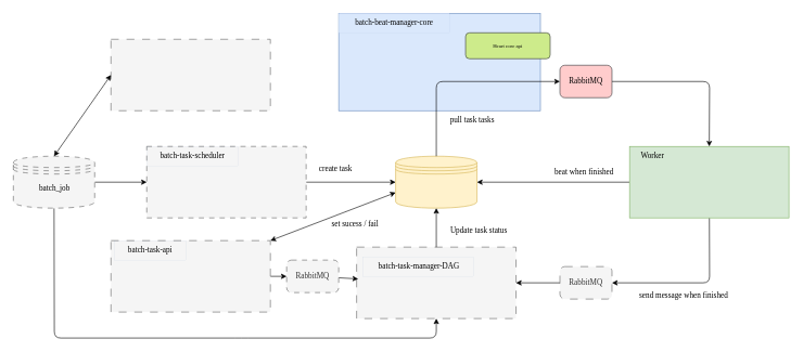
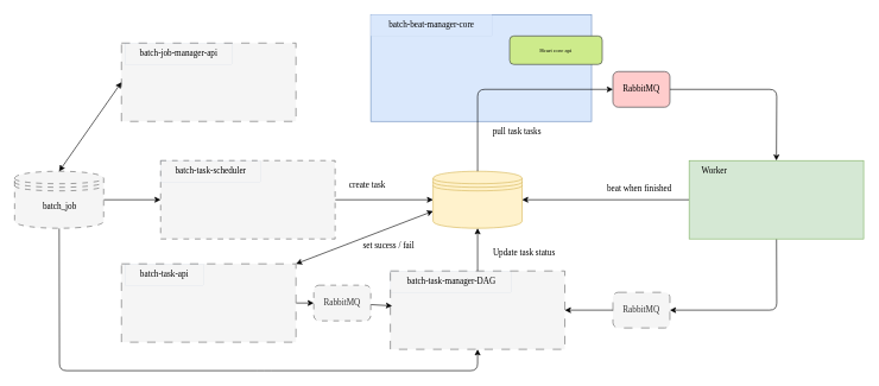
+ <mxCell id="37" value="&lt;font face=&quot;Comic Sans MS&quot;&gt;batch-job-manager-api&lt;/font&gt;" style="text;html=1;align=center;verticalAlign=middle;resizable=0;points=[];autosize=1;strokeColor=#6c8ebf;fillColor=none;strokeWidth=0;" parent="1" vertex="1"><mxGeometry x="175" y="60" width="150" height="30" as="geometry" /></mxCell>
- <mxCell id="11" value="&lt;font face=&quot;Comic Sans MS&quot;&gt;batch-task-manager-DAG&lt;/font&gt;" style="text;html=1;align=center;verticalAlign=middle;resizable=0;points=[];autosize=1;strokeColor=#6c8ebf;fillColor=none;strokeWidth=0;" parent="1" vertex="1"><mxGeometry x="557.5" y="395" width="170" height="30" as="geometry" /></mxCell>
+ <mxCell id="11" value="&lt;font face=&quot;Comic Sans MS&quot;&gt;batch-task-manager-DAG&lt;/font&gt;" style="text;html=1;align=center;verticalAlign=middle;resizable=0;points=[];autosize=1;strokeColor=#6c8ebf;fillColor=none;strokeWidth=0;" parent="1" vertex="1"><mxGeometry x="547.5" y="380" width="170" height="30" as="geometry" /></mxCell>
- <mxCell id="24" value="&lt;font face=&quot;Comic Sans MS&quot;&gt;send message when finished&lt;/font&gt;" style="text;html=1;align=center;verticalAlign=middle;resizable=0;points=[];autosize=1;strokeColor=none;fillColor=none;strokeWidth=0;" parent="1" vertex="1"><mxGeometry x="960" y="440" width="180" height="30" as="geometry" /></mxCell>
